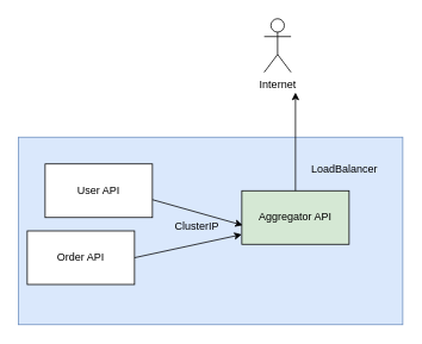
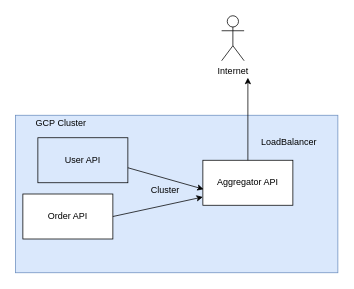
+ <mxCell id="3" value="GCP Cluster" style="text;html=1;strokeColor=none;fillColor=none;align=center;verticalAlign=middle;whiteSpace=wrap;rounded=0;" vertex="1" parent="1"><mxGeometry x="21" y="154" width="120" height="20" as="geometry" /></mxCell>
- <mxCell id="4" value="User API" style="rounded=0;whiteSpace=wrap;html=1;" vertex="1" parent="1"><mxGeometry x="50" y="183" width="120" height="60" as="geometry" /></mxCell>
+ <mxCell id="4" value="User API" style="rounded=0;whiteSpace=wrap;html=1;fillColor=#dae8fc;" vertex="1" parent="1"><mxGeometry x="50" y="183" width="120" height="60" as="geometry" /></mxCell>
- <mxCell id="6" value="Aggregator API" style="rounded=0;whiteSpace=wrap;html=1;fillColor=#d5e8d4;" vertex="1" parent="1"><mxGeometry x="270" y="213" width="120" height="60" as="geometry" /></mxCell>
+ <mxCell id="6" value="Aggregator API" style="rounded=0;whiteSpace=wrap;html=1;" vertex="1" parent="1"><mxGeometry x="270" y="213" width="120" height="60" as="geometry" /></mxCell>
- <mxCell id="9" value="ClusterIP" style="text;html=1;strokeColor=none;fillColor=none;align=center;verticalAlign=middle;whiteSpace=wrap;rounded=0;" vertex="1" parent="1"><mxGeometry x="180" y="243" width="80" height="20" as="geometry" /></mxCell>
+ <mxCell id="9" value="Cluster" style="text;html=1;strokeColor=none;fillColor=none;align=center;verticalAlign=middle;whiteSpace=wrap;rounded=0;" vertex="1" parent="1"><mxGeometry x="180" y="243" width="80" height="20" as="geometry" /></mxCell>
